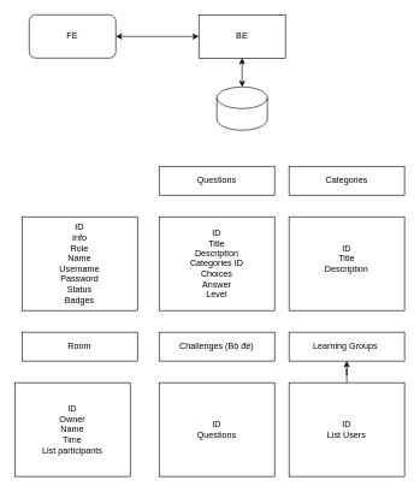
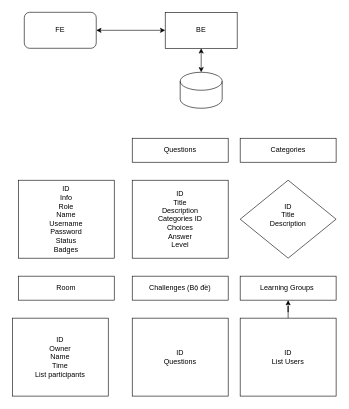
- <mxCell id="11" value="ID&lt;br&gt;Title&lt;br&gt;Description&lt;br&gt;&lt;br&gt;" style="rounded=0;whiteSpace=wrap;html=1;" vertex="1" parent="1"><mxGeometry x="400" y="300" width="160" height="130" as="geometry" /></mxCell>
+ <mxCell id="11" value="ID&lt;br&gt;Title&lt;br&gt;Description&lt;br&gt;&lt;br&gt;" style="rhombus;whiteSpace=wrap;html=1;" vertex="1" parent="1"><mxGeometry x="400" y="300" width="160" height="130" as="geometry" /></mxCell>
